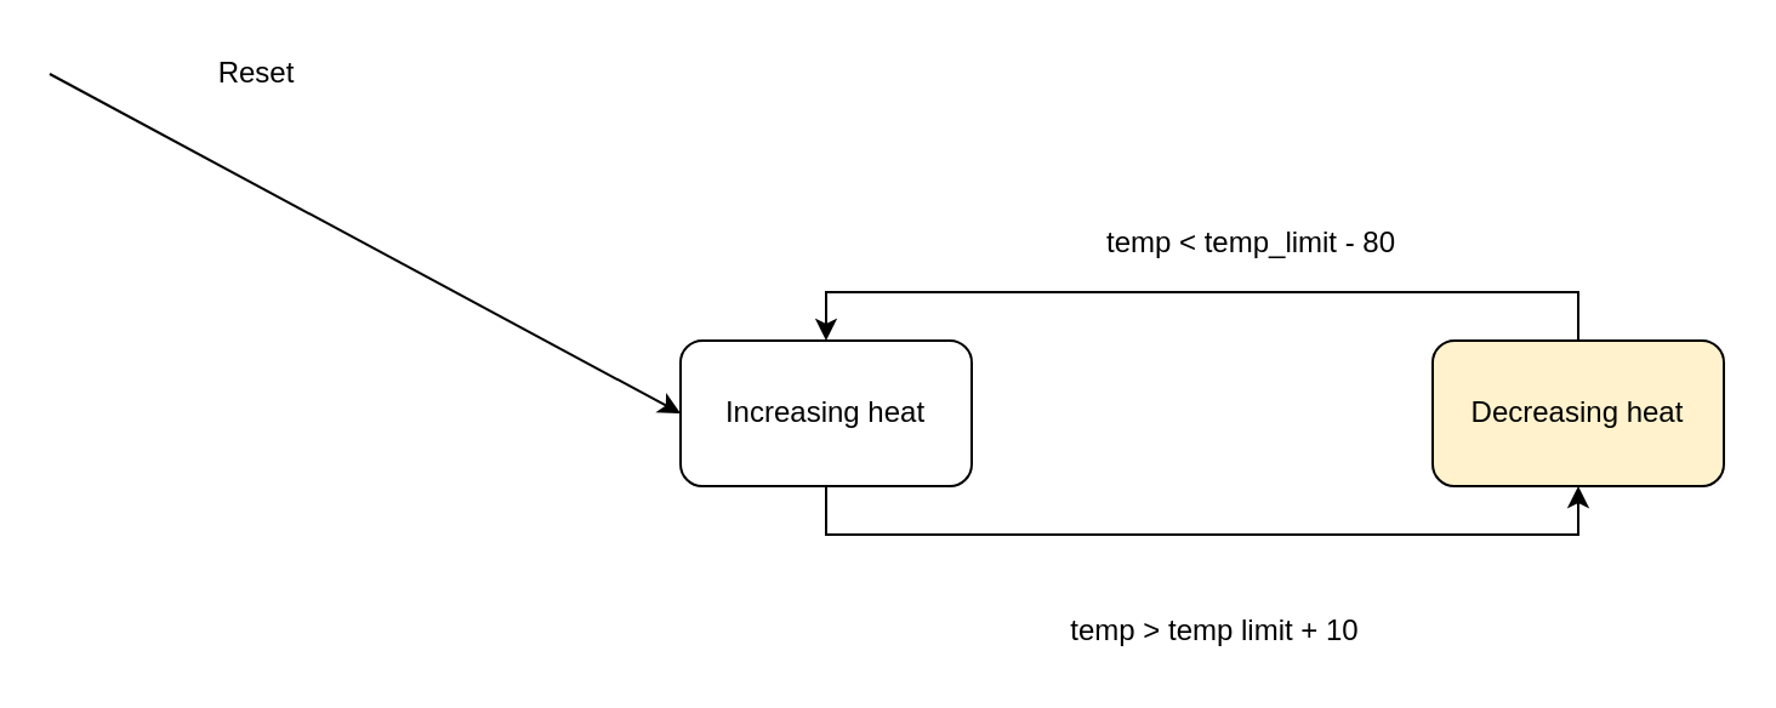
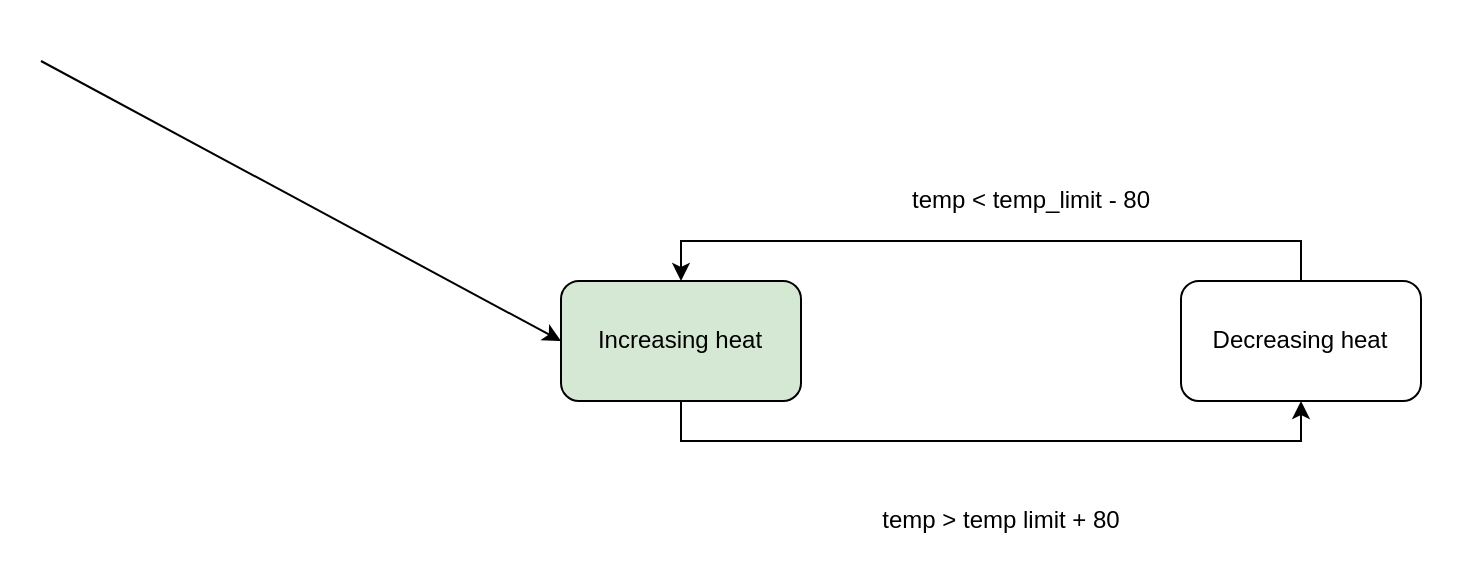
- <mxCell id="5" value="Reset" style="text;html=1;align=center;verticalAlign=middle;resizable=0;points=[];autosize=1;" vertex="1" parent="1"><mxGeometry x="80" y="20" width="50" height="20" as="geometry" /></mxCell>
- <mxCell id="3" value="Increasing heat" style="rounded=1;whiteSpace=wrap;html=1;" vertex="1" parent="1"><mxGeometry x="280" y="140" width="120" height="60" as="geometry" /></mxCell>
+ <mxCell id="3" value="Increasing heat" style="rounded=1;whiteSpace=wrap;html=1;fillColor=#d5e8d4;" vertex="1" parent="1"><mxGeometry x="280" y="140" width="120" height="60" as="geometry" /></mxCell>
- <mxCell id="7" value="Decreasing heat" style="rounded=1;whiteSpace=wrap;html=1;fillColor=#fff2cc;" vertex="1" parent="1"><mxGeometry x="590" y="140" width="120" height="60" as="geometry" /></mxCell>
+ <mxCell id="7" value="Decreasing heat" style="rounded=1;whiteSpace=wrap;html=1;" vertex="1" parent="1"><mxGeometry x="590" y="140" width="120" height="60" as="geometry" /></mxCell>
- <mxCell id="8" value="temp &amp;gt; temp limit + 10" style="text;html=1;align=center;verticalAlign=middle;resizable=0;points=[];autosize=1;" vertex="1" parent="1"><mxGeometry x="435" y="250" width="130" height="20" as="geometry" /></mxCell>
+ <mxCell id="8" value="temp &amp;gt; temp limit + 80" style="text;html=1;align=center;verticalAlign=middle;resizable=0;points=[];autosize=1;" vertex="1" parent="1"><mxGeometry x="435" y="250" width="130" height="20" as="geometry" /></mxCell>
